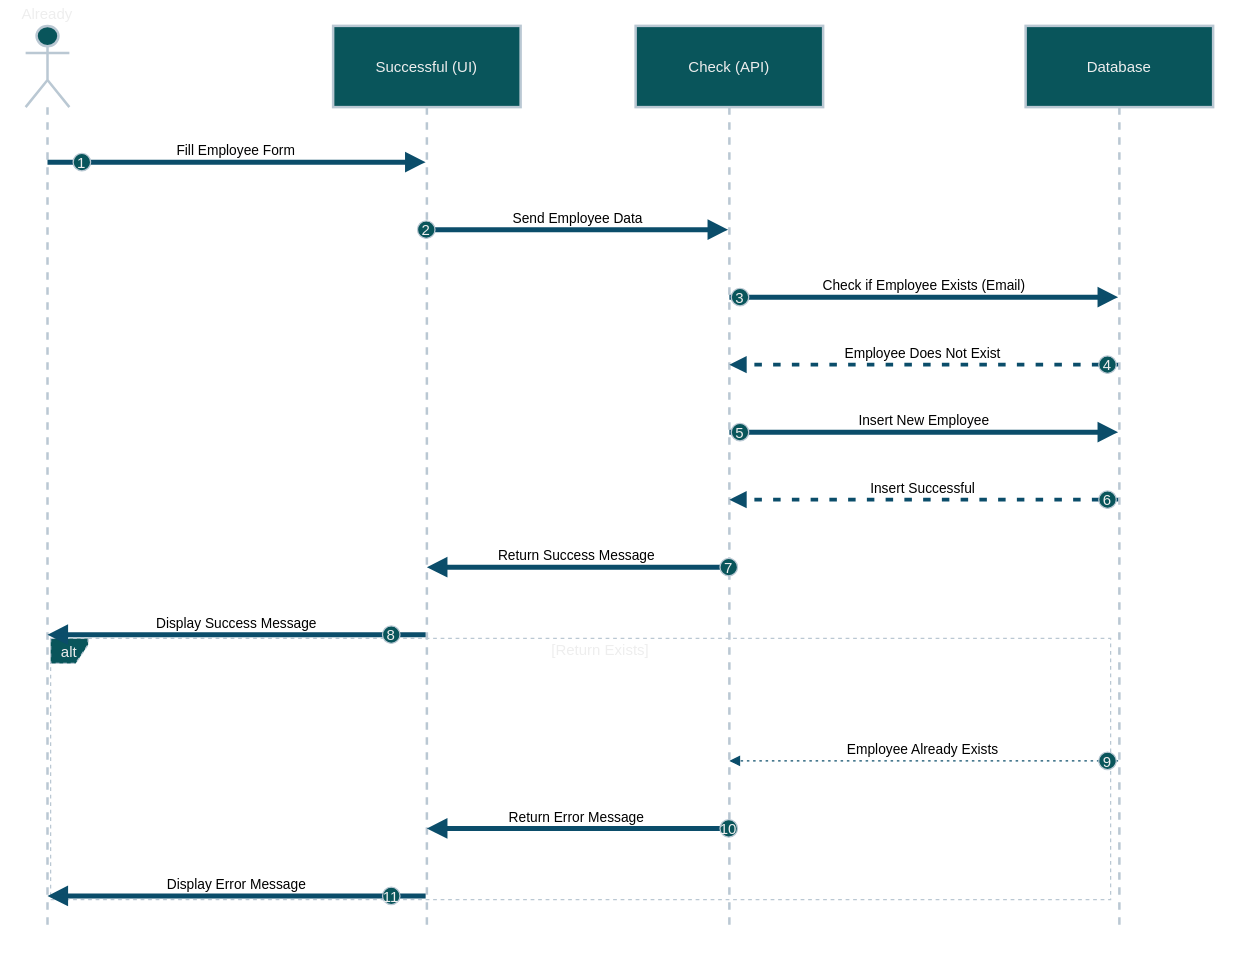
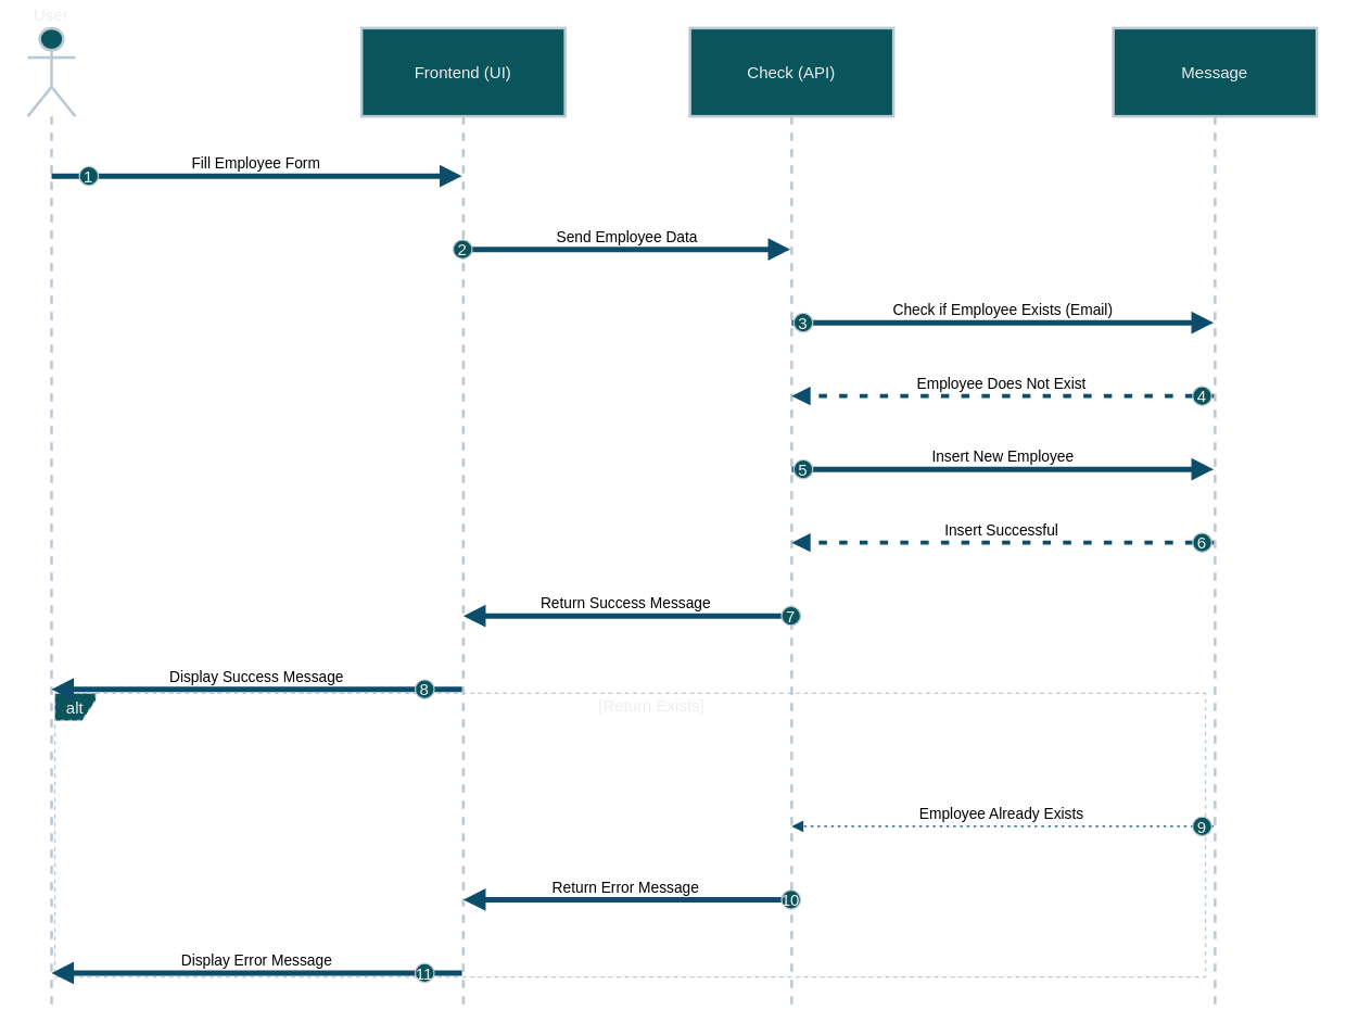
- <mxCell id="2" value="Already" style="shape=umlLifeline;perimeter=lifelinePerimeter;whiteSpace=wrap;container=1;dropTarget=0;collapsible=0;recursiveResize=0;outlineConnect=0;portConstraint=eastwest;newEdgeStyle={&quot;edgeStyle&quot;:&quot;elbowEdgeStyle&quot;,&quot;elbow&quot;:&quot;vertical&quot;,&quot;curved&quot;:0,&quot;rounded&quot;:0};participant=umlActor;verticalAlign=bottom;labelPosition=center;verticalLabelPosition=top;align=center;size=65;labelBackgroundColor=none;fillColor=#09555B;strokeColor=#BAC8D3;fontColor=#EEEEEE;strokeWidth=2;" parent="1" vertex="1"><mxGeometry x="20" y="20" width="35" height="720" as="geometry" /></mxCell>
+ <mxCell id="2" value="User" style="shape=umlLifeline;perimeter=lifelinePerimeter;whiteSpace=wrap;container=1;dropTarget=0;collapsible=0;recursiveResize=0;outlineConnect=0;portConstraint=eastwest;newEdgeStyle={&quot;edgeStyle&quot;:&quot;elbowEdgeStyle&quot;,&quot;elbow&quot;:&quot;vertical&quot;,&quot;curved&quot;:0,&quot;rounded&quot;:0};participant=umlActor;verticalAlign=bottom;labelPosition=center;verticalLabelPosition=top;align=center;size=65;labelBackgroundColor=none;fillColor=#09555B;strokeColor=#BAC8D3;fontColor=#EEEEEE;strokeWidth=2;" parent="1" vertex="1"><mxGeometry x="20" y="20" width="35" height="720" as="geometry" /></mxCell>
- <mxCell id="3" value="Successful (UI)" style="shape=umlLifeline;perimeter=lifelinePerimeter;whiteSpace=wrap;container=1;dropTarget=0;collapsible=0;recursiveResize=0;outlineConnect=0;portConstraint=eastwest;newEdgeStyle={&quot;edgeStyle&quot;:&quot;elbowEdgeStyle&quot;,&quot;elbow&quot;:&quot;vertical&quot;,&quot;curved&quot;:0,&quot;rounded&quot;:0};size=65;labelBackgroundColor=none;fillColor=#09555B;strokeColor=#BAC8D3;fontColor=#EEEEEE;strokeWidth=2;" parent="1" vertex="1"><mxGeometry x="266" y="20" width="150" height="720" as="geometry" /></mxCell>
+ <mxCell id="3" value="Frontend (UI)" style="shape=umlLifeline;perimeter=lifelinePerimeter;whiteSpace=wrap;container=1;dropTarget=0;collapsible=0;recursiveResize=0;outlineConnect=0;portConstraint=eastwest;newEdgeStyle={&quot;edgeStyle&quot;:&quot;elbowEdgeStyle&quot;,&quot;elbow&quot;:&quot;vertical&quot;,&quot;curved&quot;:0,&quot;rounded&quot;:0};size=65;labelBackgroundColor=none;fillColor=#09555B;strokeColor=#BAC8D3;fontColor=#EEEEEE;strokeWidth=2;" parent="1" vertex="1"><mxGeometry x="266" y="20" width="150" height="720" as="geometry" /></mxCell>
- <mxCell id="5" value="Database" style="shape=umlLifeline;perimeter=lifelinePerimeter;whiteSpace=wrap;container=1;dropTarget=0;collapsible=0;recursiveResize=0;outlineConnect=0;portConstraint=eastwest;newEdgeStyle={&quot;edgeStyle&quot;:&quot;elbowEdgeStyle&quot;,&quot;elbow&quot;:&quot;vertical&quot;,&quot;curved&quot;:0,&quot;rounded&quot;:0};size=65;labelBackgroundColor=none;fillColor=#09555B;strokeColor=#BAC8D3;fontColor=#EEEEEE;strokeWidth=2;" parent="1" vertex="1"><mxGeometry x="820" y="20" width="150" height="720" as="geometry" /></mxCell>
+ <mxCell id="5" value="Message" style="shape=umlLifeline;perimeter=lifelinePerimeter;whiteSpace=wrap;container=1;dropTarget=0;collapsible=0;recursiveResize=0;outlineConnect=0;portConstraint=eastwest;newEdgeStyle={&quot;edgeStyle&quot;:&quot;elbowEdgeStyle&quot;,&quot;elbow&quot;:&quot;vertical&quot;,&quot;curved&quot;:0,&quot;rounded&quot;:0};size=65;labelBackgroundColor=none;fillColor=#09555B;strokeColor=#BAC8D3;fontColor=#EEEEEE;strokeWidth=2;" parent="1" vertex="1"><mxGeometry x="820" y="20" width="150" height="720" as="geometry" /></mxCell>
